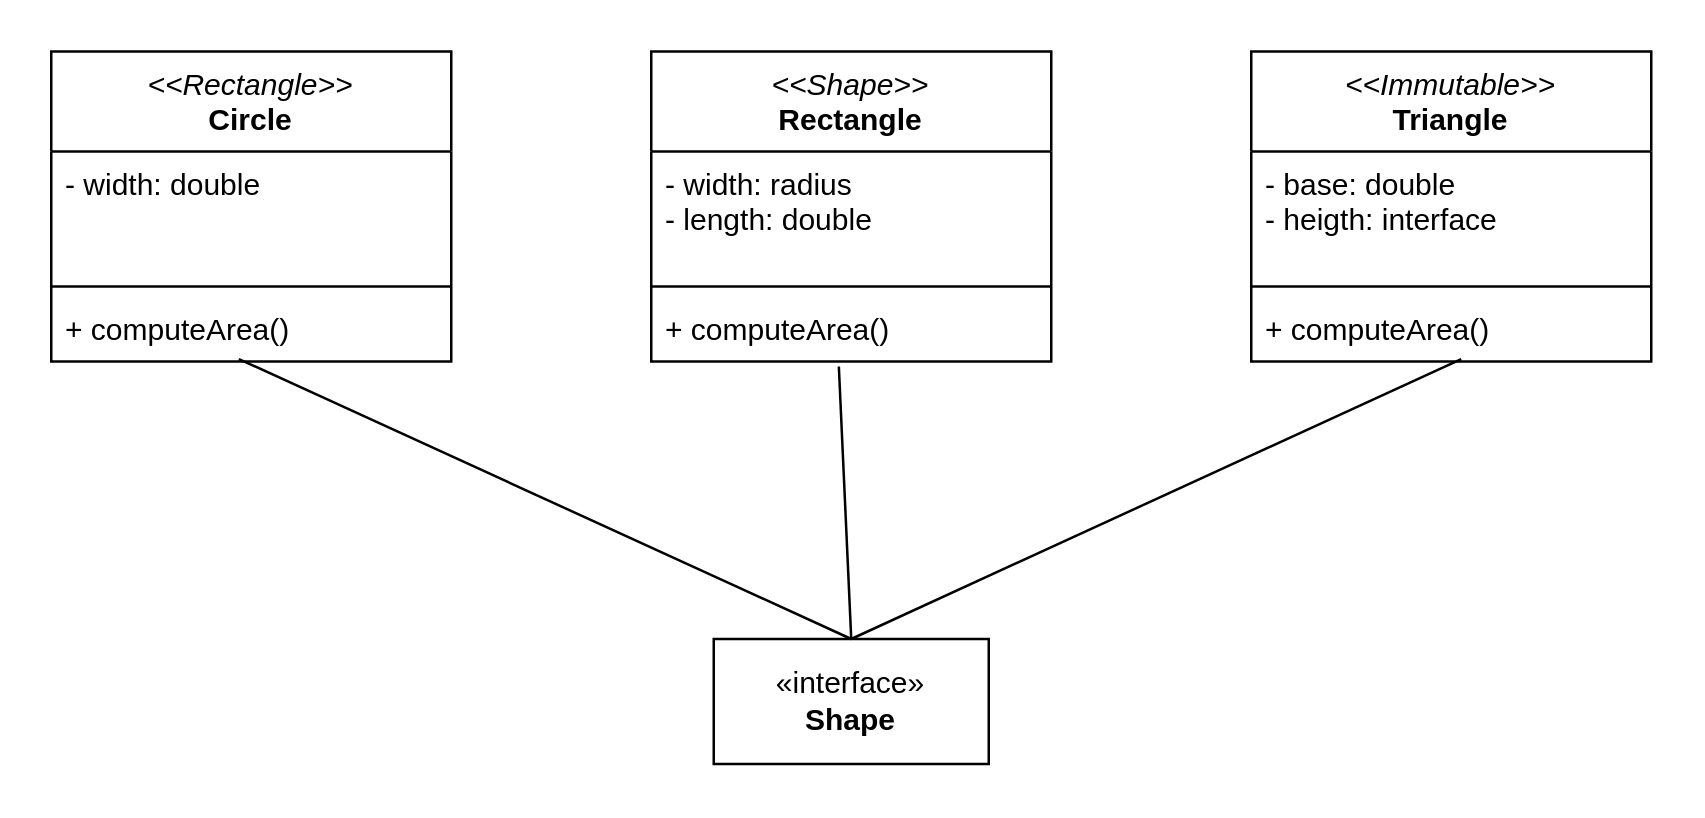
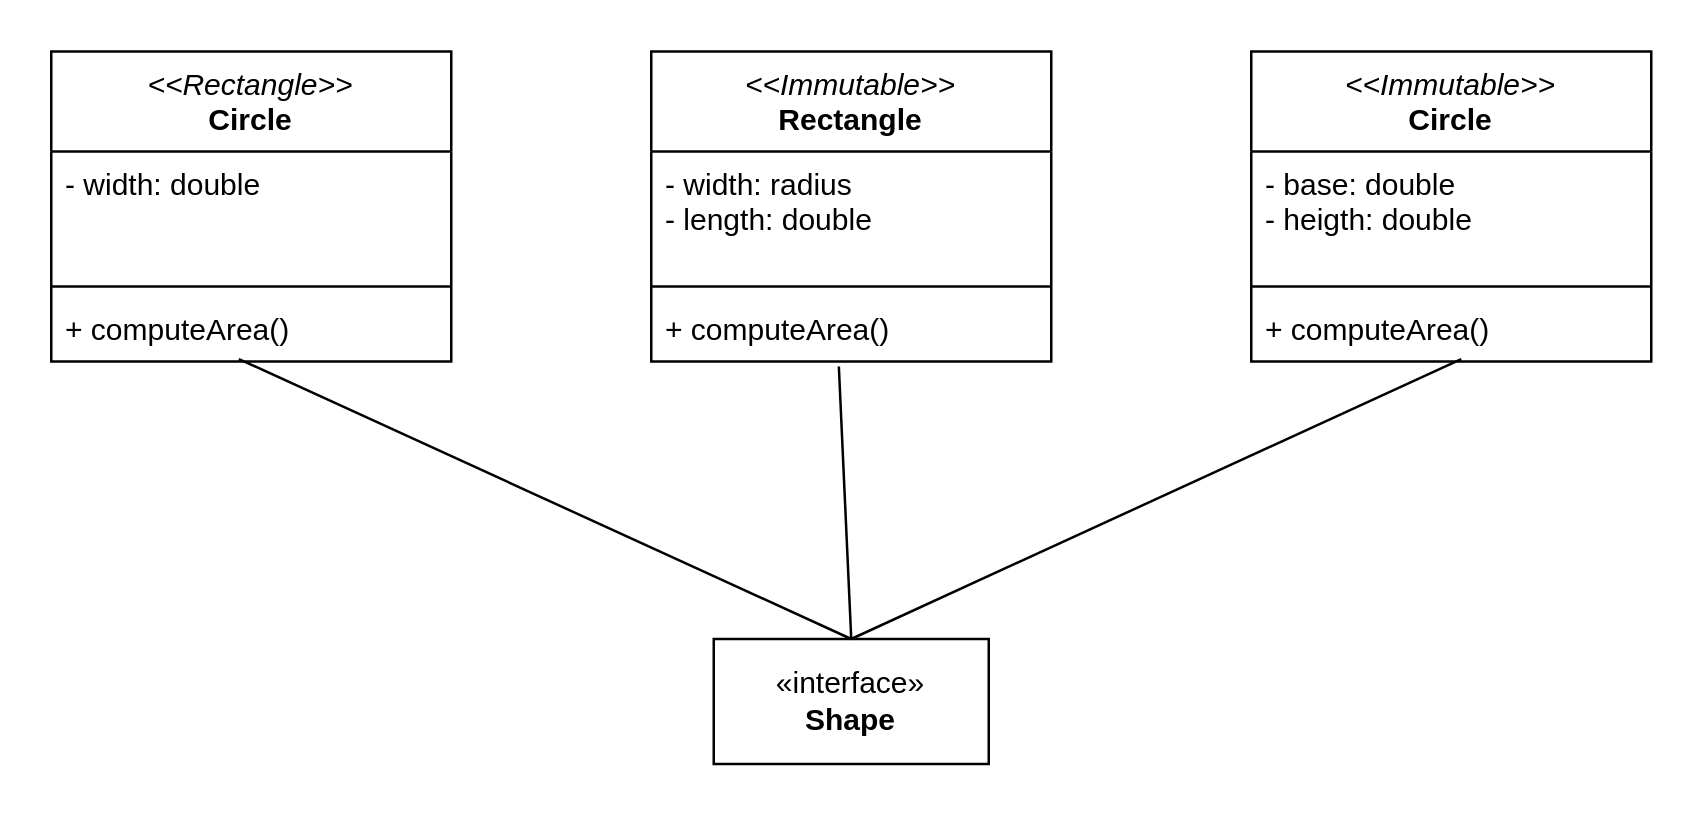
- <mxCell id="2" value="&lt;span style=&quot;font-weight: normal;&quot;&gt;&lt;i&gt;&amp;lt;&amp;lt;Shape&amp;gt;&amp;gt;&lt;/i&gt;&lt;/span&gt;&lt;br&gt;Rectangle" style="swimlane;fontStyle=1;align=center;verticalAlign=top;childLayout=stackLayout;horizontal=1;startSize=40;horizontalStack=0;resizeParent=1;resizeParentMax=0;resizeLast=0;collapsible=1;marginBottom=0;whiteSpace=wrap;html=1;" vertex="1" parent="1"><mxGeometry x="260" y="20" width="160" height="124" as="geometry" /></mxCell>
+ <mxCell id="2" value="&lt;span style=&quot;font-weight: normal;&quot;&gt;&lt;i&gt;&amp;lt;&amp;lt;Immutable&amp;gt;&amp;gt;&lt;/i&gt;&lt;/span&gt;&lt;br&gt;Rectangle" style="swimlane;fontStyle=1;align=center;verticalAlign=top;childLayout=stackLayout;horizontal=1;startSize=40;horizontalStack=0;resizeParent=1;resizeParentMax=0;resizeLast=0;collapsible=1;marginBottom=0;whiteSpace=wrap;html=1;" vertex="1" parent="1"><mxGeometry x="260" y="20" width="160" height="124" as="geometry" /></mxCell>
- <mxCell id="10" value="&lt;span style=&quot;font-weight: normal;&quot;&gt;&lt;i&gt;&amp;lt;&amp;lt;Immutable&amp;gt;&amp;gt;&lt;/i&gt;&lt;/span&gt;&lt;br&gt;Triangle" style="swimlane;fontStyle=1;align=center;verticalAlign=top;childLayout=stackLayout;horizontal=1;startSize=40;horizontalStack=0;resizeParent=1;resizeParentMax=0;resizeLast=0;collapsible=1;marginBottom=0;whiteSpace=wrap;html=1;" vertex="1" parent="1"><mxGeometry x="500" y="20" width="160" height="124" as="geometry" /></mxCell>
+ <mxCell id="10" value="&lt;span style=&quot;font-weight: normal;&quot;&gt;&lt;i&gt;&amp;lt;&amp;lt;Immutable&amp;gt;&amp;gt;&lt;/i&gt;&lt;/span&gt;&lt;br&gt;Circle" style="swimlane;fontStyle=1;align=center;verticalAlign=top;childLayout=stackLayout;horizontal=1;startSize=40;horizontalStack=0;resizeParent=1;resizeParentMax=0;resizeLast=0;collapsible=1;marginBottom=0;whiteSpace=wrap;html=1;" vertex="1" parent="1"><mxGeometry x="500" y="20" width="160" height="124" as="geometry" /></mxCell>
- <mxCell id="11" value="- base: double&lt;br&gt;- heigth: interface" style="text;strokeColor=none;fillColor=none;align=left;verticalAlign=top;spacingLeft=4;spacingRight=4;overflow=hidden;rotatable=0;points=[[0,0.5],[1,0.5]];portConstraint=eastwest;whiteSpace=wrap;html=1;" vertex="1" parent="10"><mxGeometry y="40" width="160" height="50" as="geometry" /></mxCell>
+ <mxCell id="11" value="- base: double&lt;br&gt;- heigth: double" style="text;strokeColor=none;fillColor=none;align=left;verticalAlign=top;spacingLeft=4;spacingRight=4;overflow=hidden;rotatable=0;points=[[0,0.5],[1,0.5]];portConstraint=eastwest;whiteSpace=wrap;html=1;" vertex="1" parent="10"><mxGeometry y="40" width="160" height="50" as="geometry" /></mxCell>
